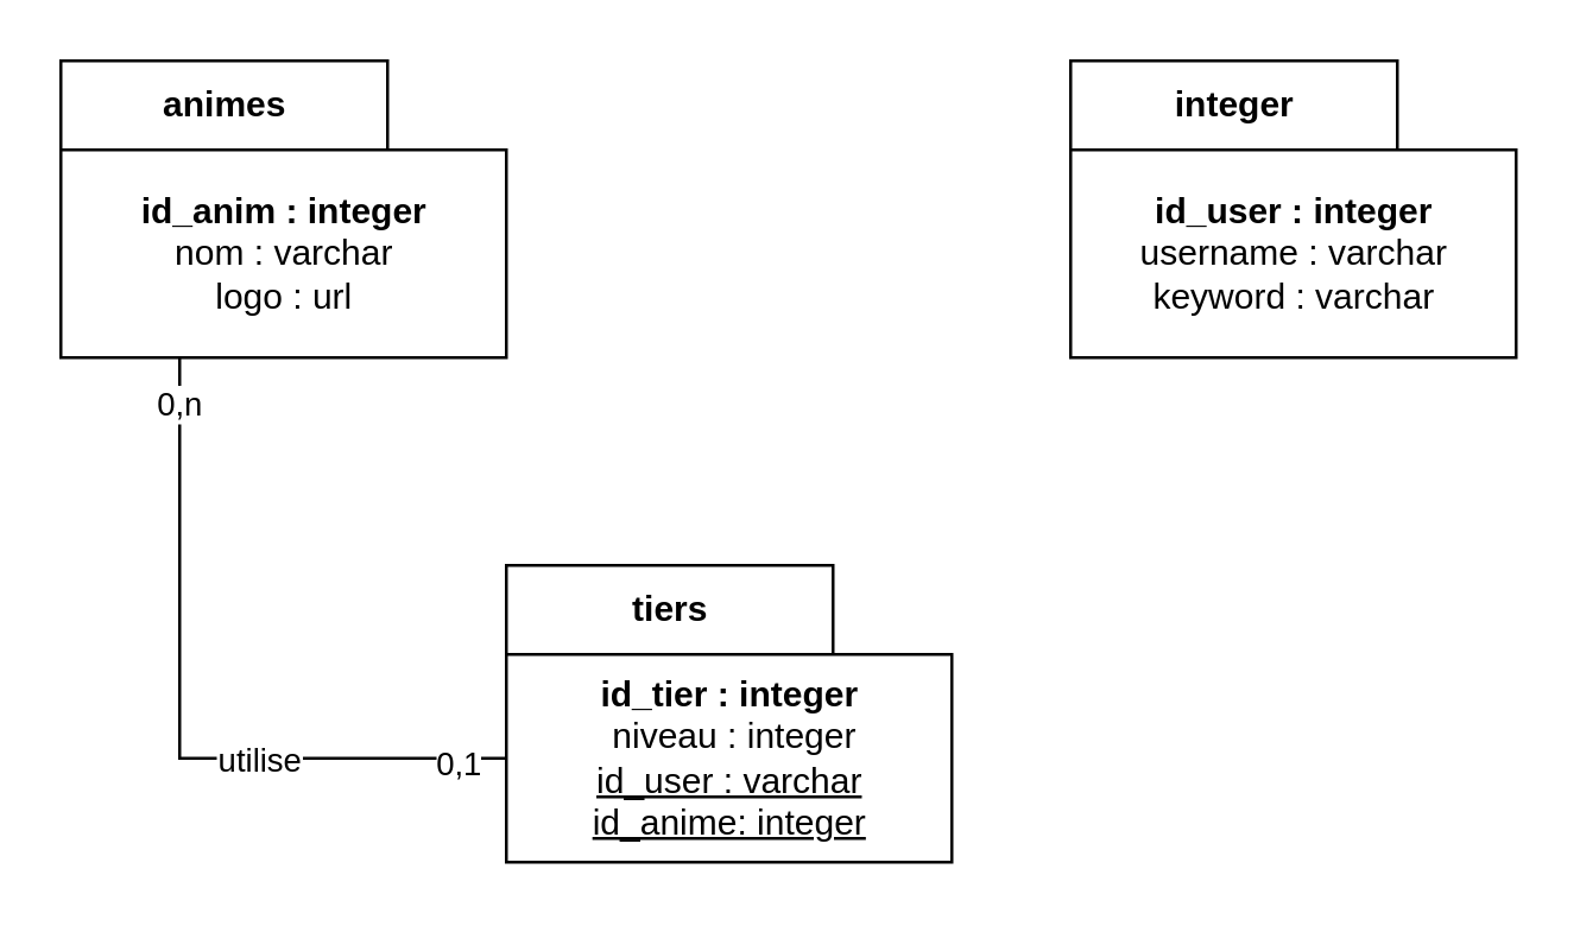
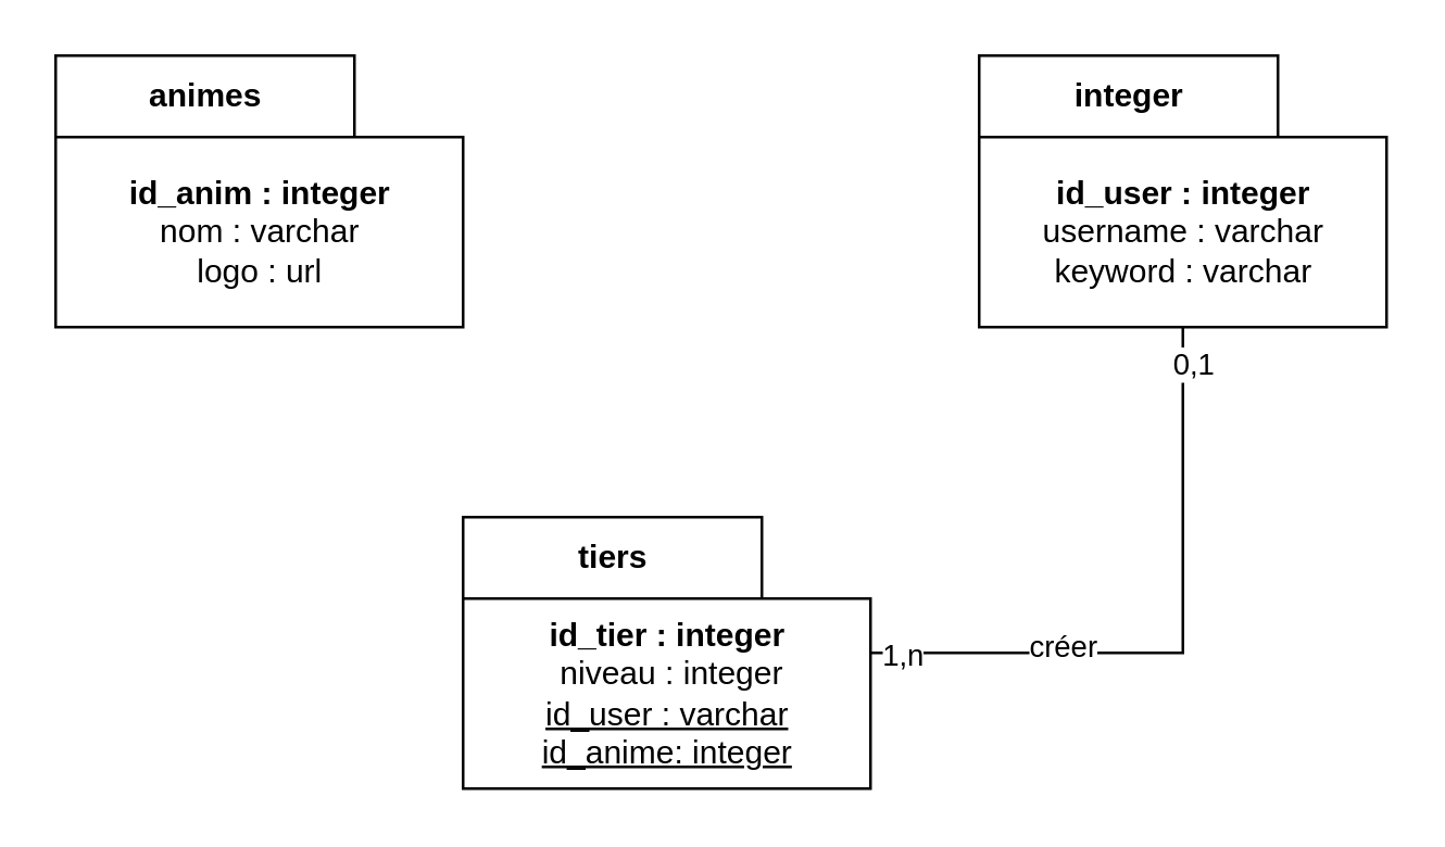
+ <mxCell id="8" style="edgeStyle=orthogonalEdgeStyle;rounded=0;orthogonalLoop=1;jettySize=auto;html=1;endArrow=none;endFill=0;" edge="1" parent="1" source="12" target="14"><mxGeometry relative="1" as="geometry" /></mxCell>
+ <mxCell id="9" value="créer " style="edgeLabel;html=1;align=center;verticalAlign=middle;resizable=0;points=[];" vertex="1" connectable="0" parent="8"><mxGeometry x="-0.404" y="3" relative="1" as="geometry"><mxPoint as="offset" /></mxGeometry></mxCell>
+ <mxCell id="10" value="1,n" style="edgeLabel;html=1;align=center;verticalAlign=middle;resizable=0;points=[];" vertex="1" connectable="0" parent="8"><mxGeometry x="-0.903" relative="1" as="geometry"><mxPoint as="offset" /></mxGeometry></mxCell>
+ <mxCell id="11" value="0,1" style="edgeLabel;html=1;align=center;verticalAlign=middle;resizable=0;points=[];" vertex="1" connectable="0" parent="8"><mxGeometry x="0.891" y="-3" relative="1" as="geometry"><mxPoint as="offset" /></mxGeometry></mxCell>
- <mxCell id="2" style="edgeStyle=orthogonalEdgeStyle;rounded=0;orthogonalLoop=1;jettySize=auto;html=1;entryX=0;entryY=0;entryDx=0;entryDy=65;entryPerimeter=0;endArrow=none;endFill=0;" edge="1" parent="1" source="6" target="12"><mxGeometry relative="1" as="geometry"><Array as="points"><mxPoint x="60" y="255" /></Array></mxGeometry></mxCell>
- <mxCell id="3" value="utilise" style="edgeLabel;html=1;align=center;verticalAlign=middle;resizable=0;points=[];" vertex="1" connectable="0" parent="2"><mxGeometry x="0.314" relative="1" as="geometry"><mxPoint as="offset" /></mxGeometry></mxCell>
- <mxCell id="4" value="0,1" style="edgeLabel;html=1;align=center;verticalAlign=middle;resizable=0;points=[];" vertex="1" connectable="0" parent="2"><mxGeometry x="0.859" y="-1" relative="1" as="geometry"><mxPoint as="offset" /></mxGeometry></mxCell>
- <mxCell id="5" value="0,n" style="edgeLabel;html=1;align=center;verticalAlign=middle;resizable=0;points=[];" vertex="1" connectable="0" parent="2"><mxGeometry x="-0.878" y="-1" relative="1" as="geometry"><mxPoint as="offset" /></mxGeometry></mxCell>
